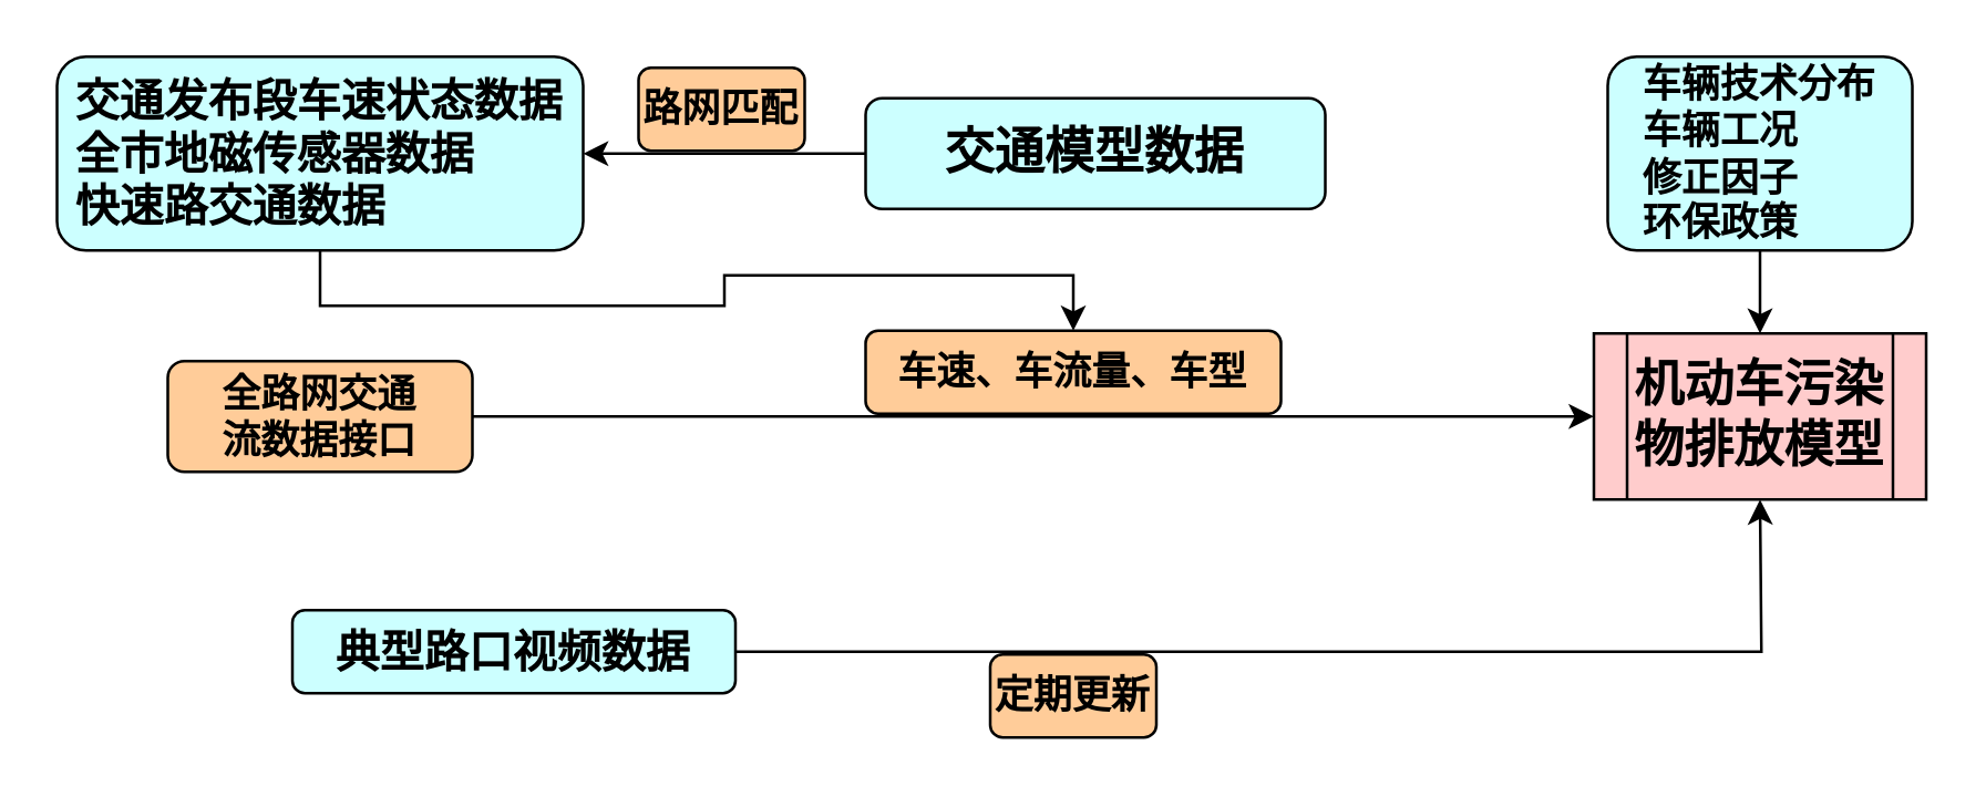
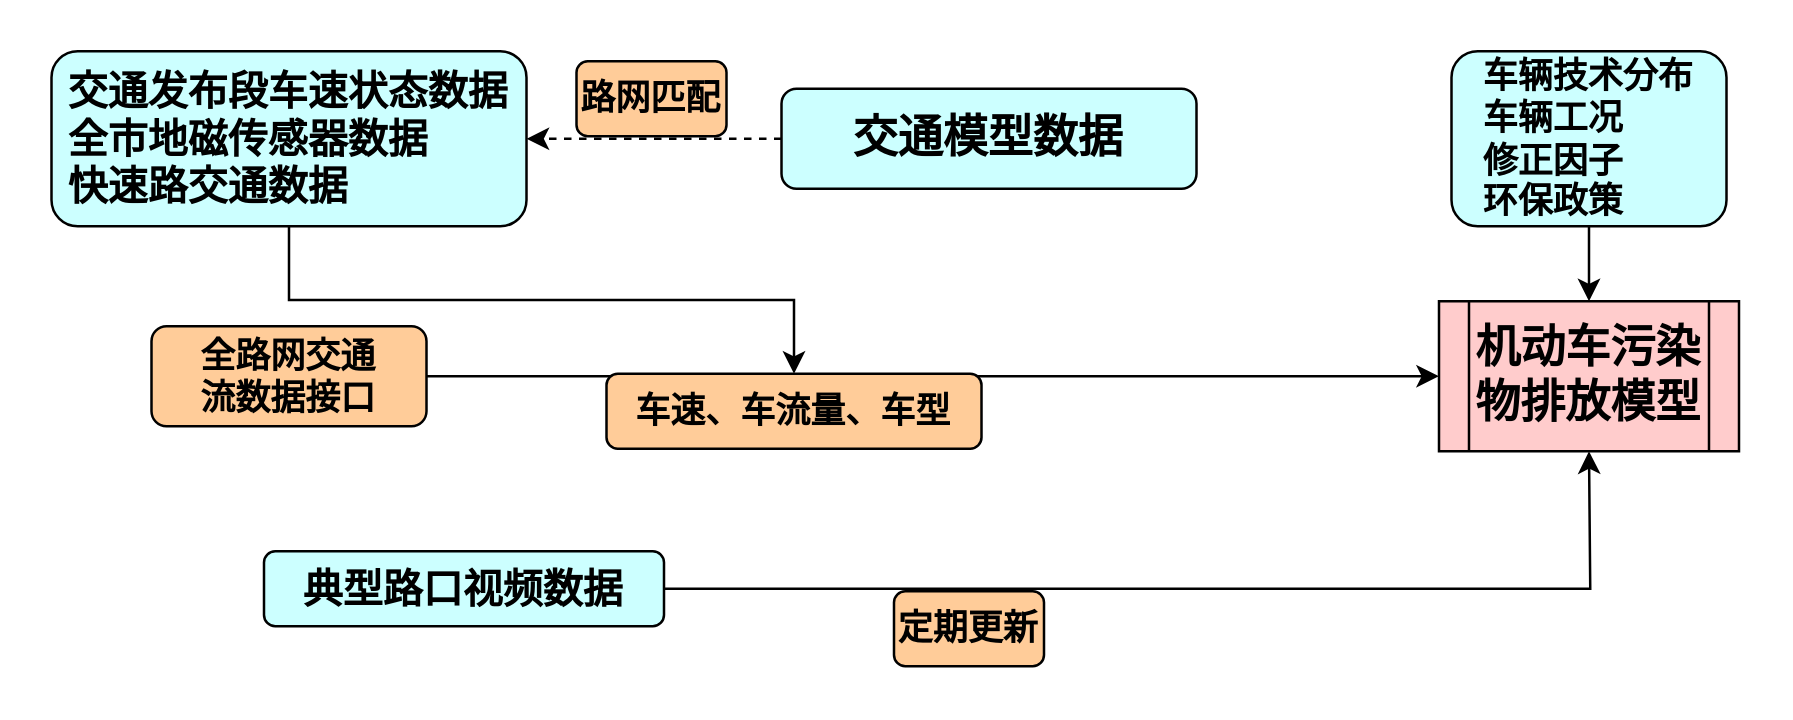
- <mxCell id="8" style="edgeStyle=orthogonalEdgeStyle;rounded=0;orthogonalLoop=1;jettySize=auto;html=1;exitX=0;exitY=0.5;exitDx=0;exitDy=0;entryX=1;entryY=0.5;entryDx=0;entryDy=0;" parent="1" source="9" target="3" edge="1"><mxGeometry relative="1" as="geometry" /></mxCell>
+ <mxCell id="8" style="edgeStyle=orthogonalEdgeStyle;rounded=0;orthogonalLoop=1;jettySize=auto;html=1;exitX=0;exitY=0.5;exitDx=0;exitDy=0;entryX=1;entryY=0.5;entryDx=0;entryDy=0;dashed=1;" parent="1" source="9" target="3" edge="1"><mxGeometry relative="1" as="geometry" /></mxCell>
- <mxCell id="10" value="&lt;font style=&quot;font-size: 14px&quot;&gt;&lt;b&gt;车速、车流量、车型&lt;/b&gt;&lt;/font&gt;" style="rounded=1;whiteSpace=wrap;html=1;fillColor=#FFCC99;" parent="1" vertex="1"><mxGeometry x="312" y="119" width="150" height="30" as="geometry" /></mxCell>
+ <mxCell id="10" value="&lt;font style=&quot;font-size: 14px&quot;&gt;&lt;b&gt;车速、车流量、车型&lt;/b&gt;&lt;/font&gt;" style="rounded=1;whiteSpace=wrap;html=1;fillColor=#FFCC99;" parent="1" vertex="1"><mxGeometry x="242" y="149" width="150" height="30" as="geometry" /></mxCell>
